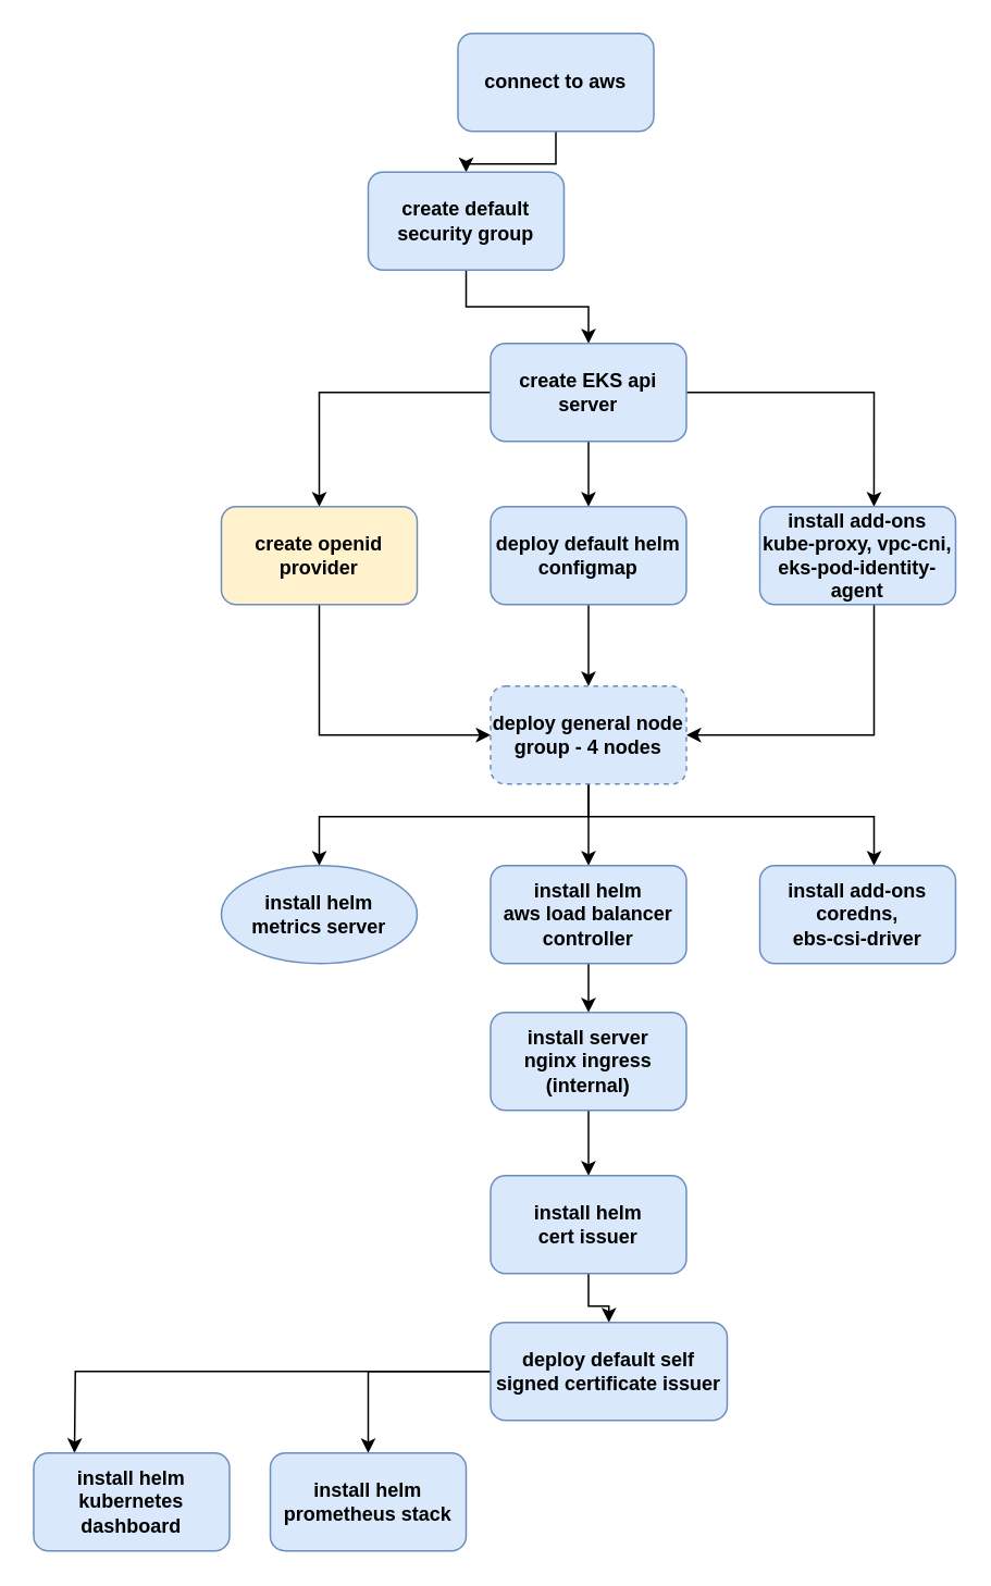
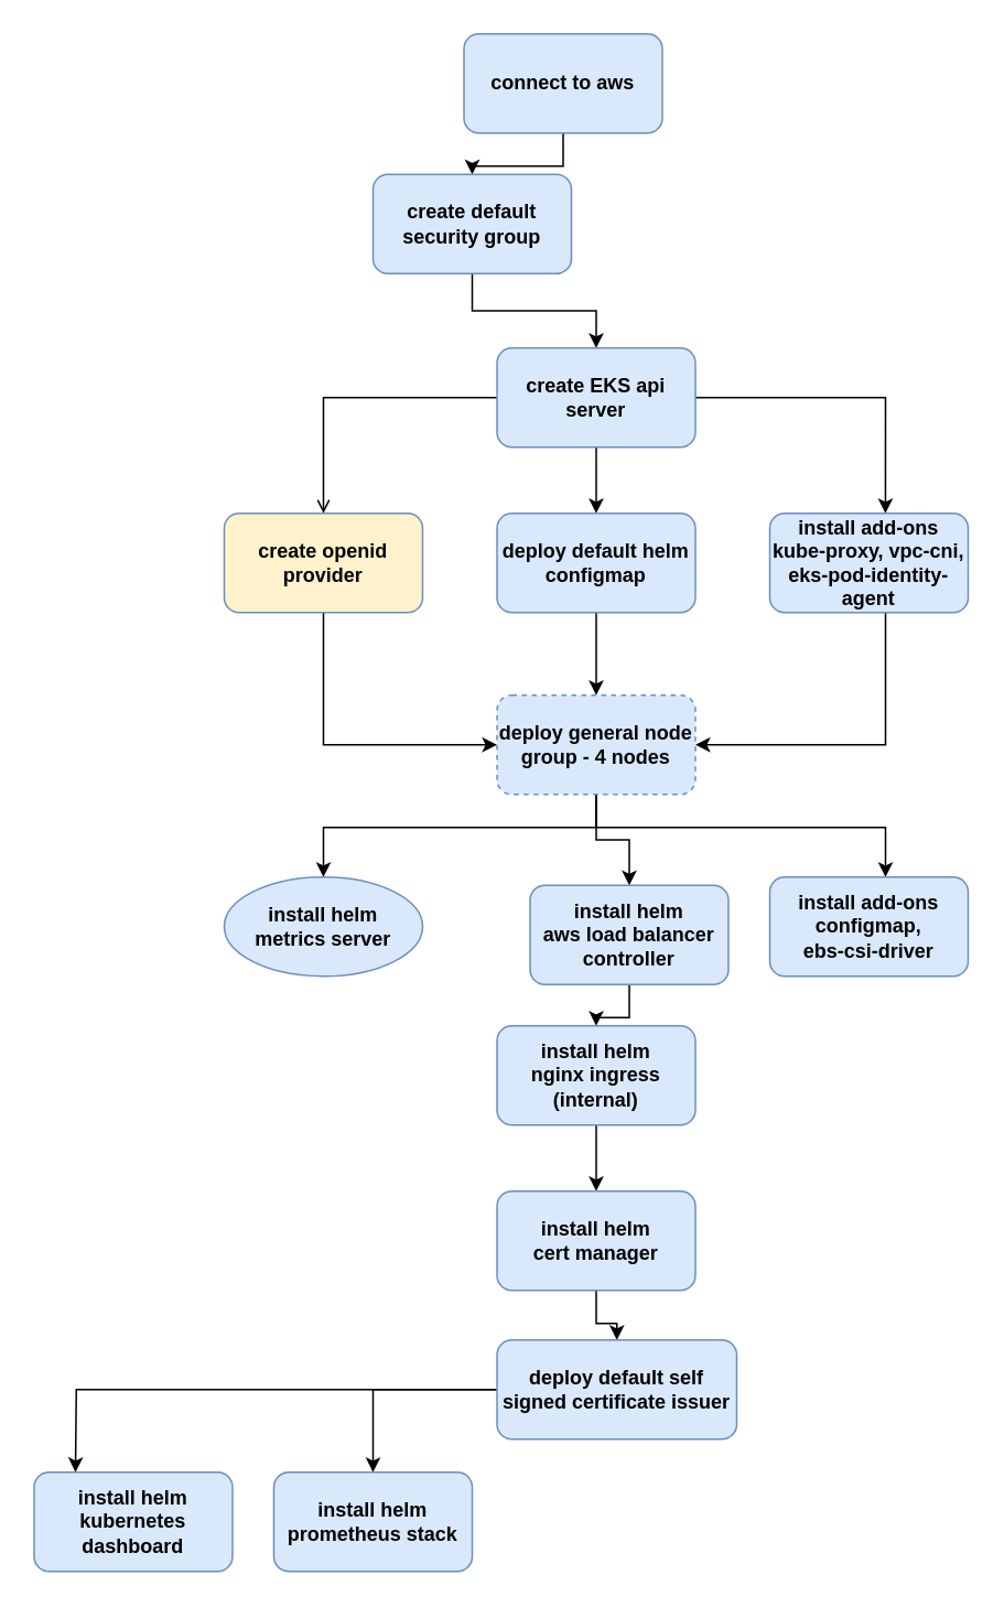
- <mxCell id="6" style="edgeStyle=orthogonalEdgeStyle;rounded=0;orthogonalLoop=1;jettySize=auto;html=1;entryX=0.5;entryY=0;entryDx=0;entryDy=0;" edge="1" parent="1" source="9" target="11"><mxGeometry relative="1" as="geometry" /></mxCell>
+ <mxCell id="6" style="edgeStyle=orthogonalEdgeStyle;rounded=0;orthogonalLoop=1;jettySize=auto;html=1;entryX=0.5;entryY=0;entryDx=0;entryDy=0;endArrow=open;" edge="1" parent="1" source="9" target="11"><mxGeometry relative="1" as="geometry" /></mxCell>
- <mxCell id="23" value="&lt;b&gt;install helm&lt;br&gt;aws load balancer controller&lt;br&gt;&lt;/b&gt;" style="rounded=1;whiteSpace=wrap;html=1;fillColor=#dae8fc;strokeColor=#6c8ebf;" vertex="1" parent="1"><mxGeometry x="300" y="530" width="120" height="60" as="geometry" /></mxCell>
+ <mxCell id="23" value="&lt;b&gt;install helm&lt;br&gt;aws load balancer controller&lt;br&gt;&lt;/b&gt;" style="rounded=1;whiteSpace=wrap;html=1;fillColor=#dae8fc;strokeColor=#6c8ebf;" vertex="1" parent="1"><mxGeometry x="320" y="535" width="120" height="60" as="geometry" /></mxCell>
- <mxCell id="20" value="&lt;b&gt;install add-ons&lt;br&gt;coredns,&lt;br&gt;ebs-csi-driver&lt;br&gt;&lt;/b&gt;" style="rounded=1;whiteSpace=wrap;html=1;fillColor=#dae8fc;strokeColor=#6c8ebf;" vertex="1" parent="1"><mxGeometry x="465" y="530" width="120" height="60" as="geometry" /></mxCell>
+ <mxCell id="20" value="&lt;b&gt;install add-ons&lt;br&gt;configmap,&lt;br&gt;ebs-csi-driver&lt;br&gt;&lt;/b&gt;" style="rounded=1;whiteSpace=wrap;html=1;fillColor=#dae8fc;strokeColor=#6c8ebf;" vertex="1" parent="1"><mxGeometry x="465" y="530" width="120" height="60" as="geometry" /></mxCell>
- <mxCell id="25" value="&lt;b&gt;install server&lt;br&gt;nginx ingress&lt;br&gt;(internal)&lt;br&gt;&lt;/b&gt;" style="rounded=1;whiteSpace=wrap;html=1;fillColor=#dae8fc;strokeColor=#6c8ebf;" vertex="1" parent="1"><mxGeometry x="300" y="620" width="120" height="60" as="geometry" /></mxCell>
+ <mxCell id="25" value="&lt;b&gt;install helm&lt;br&gt;nginx ingress&lt;br&gt;(internal)&lt;br&gt;&lt;/b&gt;" style="rounded=1;whiteSpace=wrap;html=1;fillColor=#dae8fc;strokeColor=#6c8ebf;" vertex="1" parent="1"><mxGeometry x="300" y="620" width="120" height="60" as="geometry" /></mxCell>
- <mxCell id="27" value="&lt;b&gt;install helm&lt;br&gt;cert issuer&lt;br&gt;&lt;/b&gt;" style="rounded=1;whiteSpace=wrap;html=1;fillColor=#dae8fc;strokeColor=#6c8ebf;" vertex="1" parent="1"><mxGeometry x="300" y="720" width="120" height="60" as="geometry" /></mxCell>
+ <mxCell id="27" value="&lt;b&gt;install helm&lt;br&gt;cert manager&lt;br&gt;&lt;/b&gt;" style="rounded=1;whiteSpace=wrap;html=1;fillColor=#dae8fc;strokeColor=#6c8ebf;" vertex="1" parent="1"><mxGeometry x="300" y="720" width="120" height="60" as="geometry" /></mxCell>
